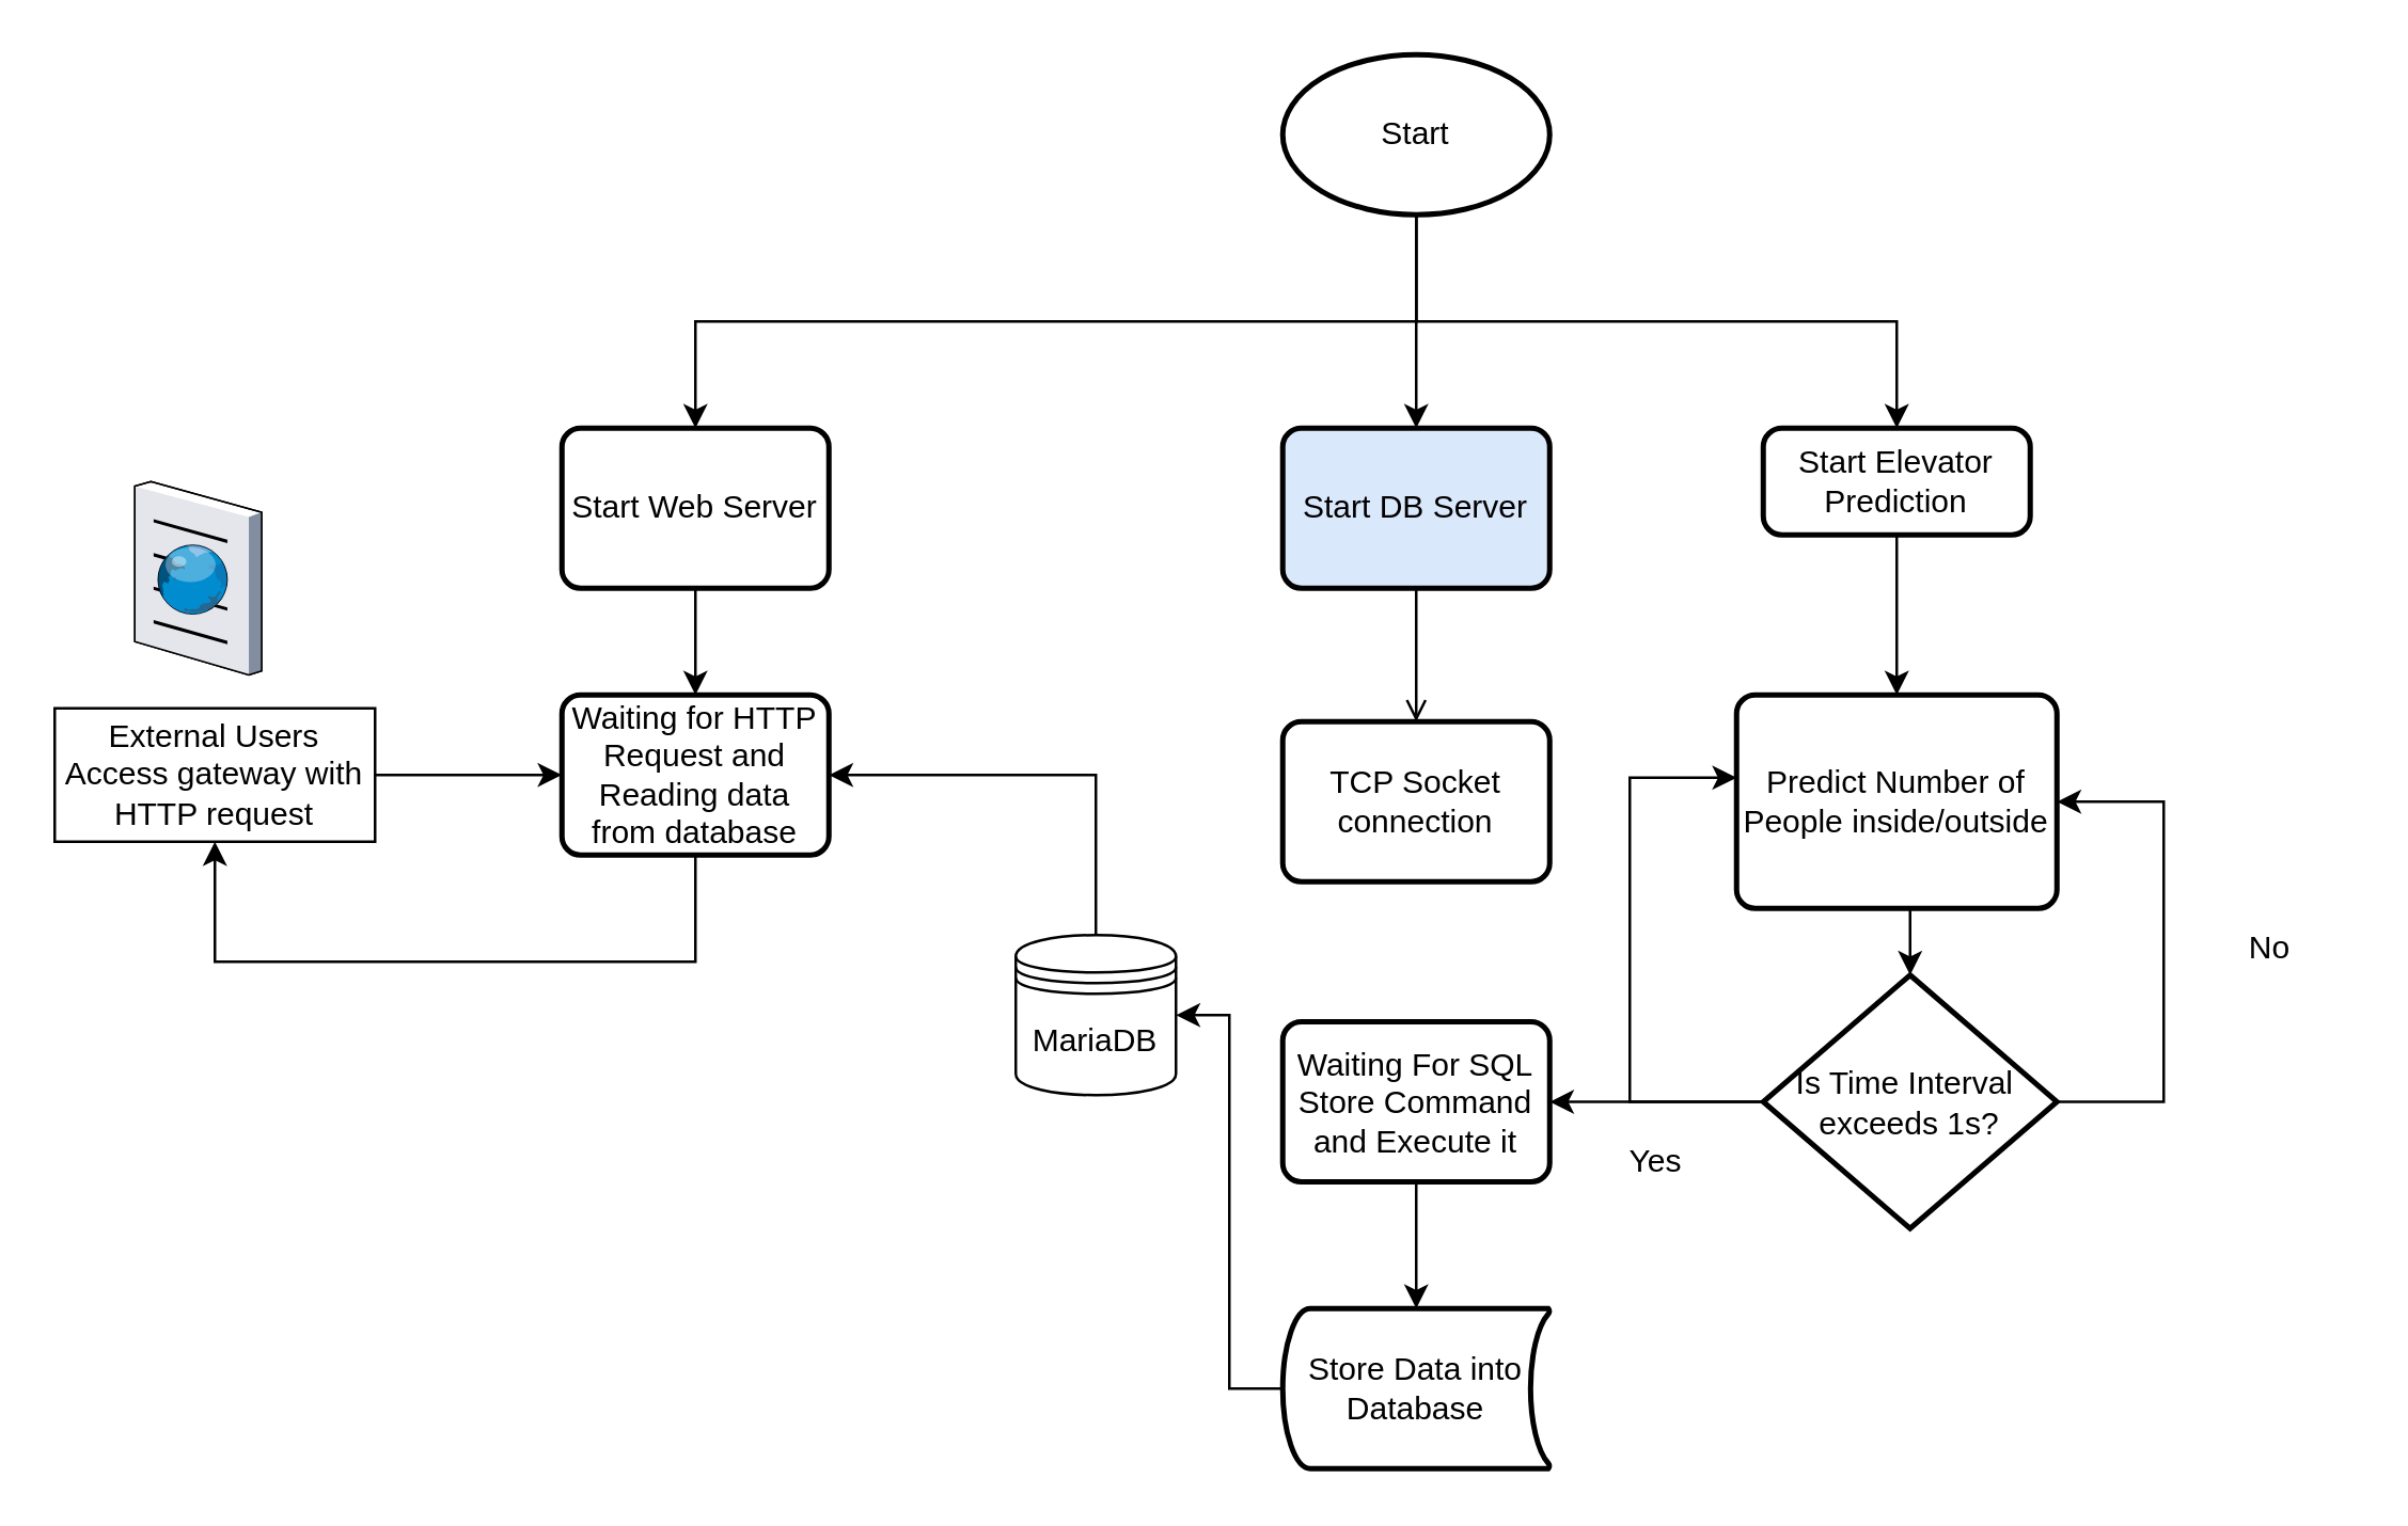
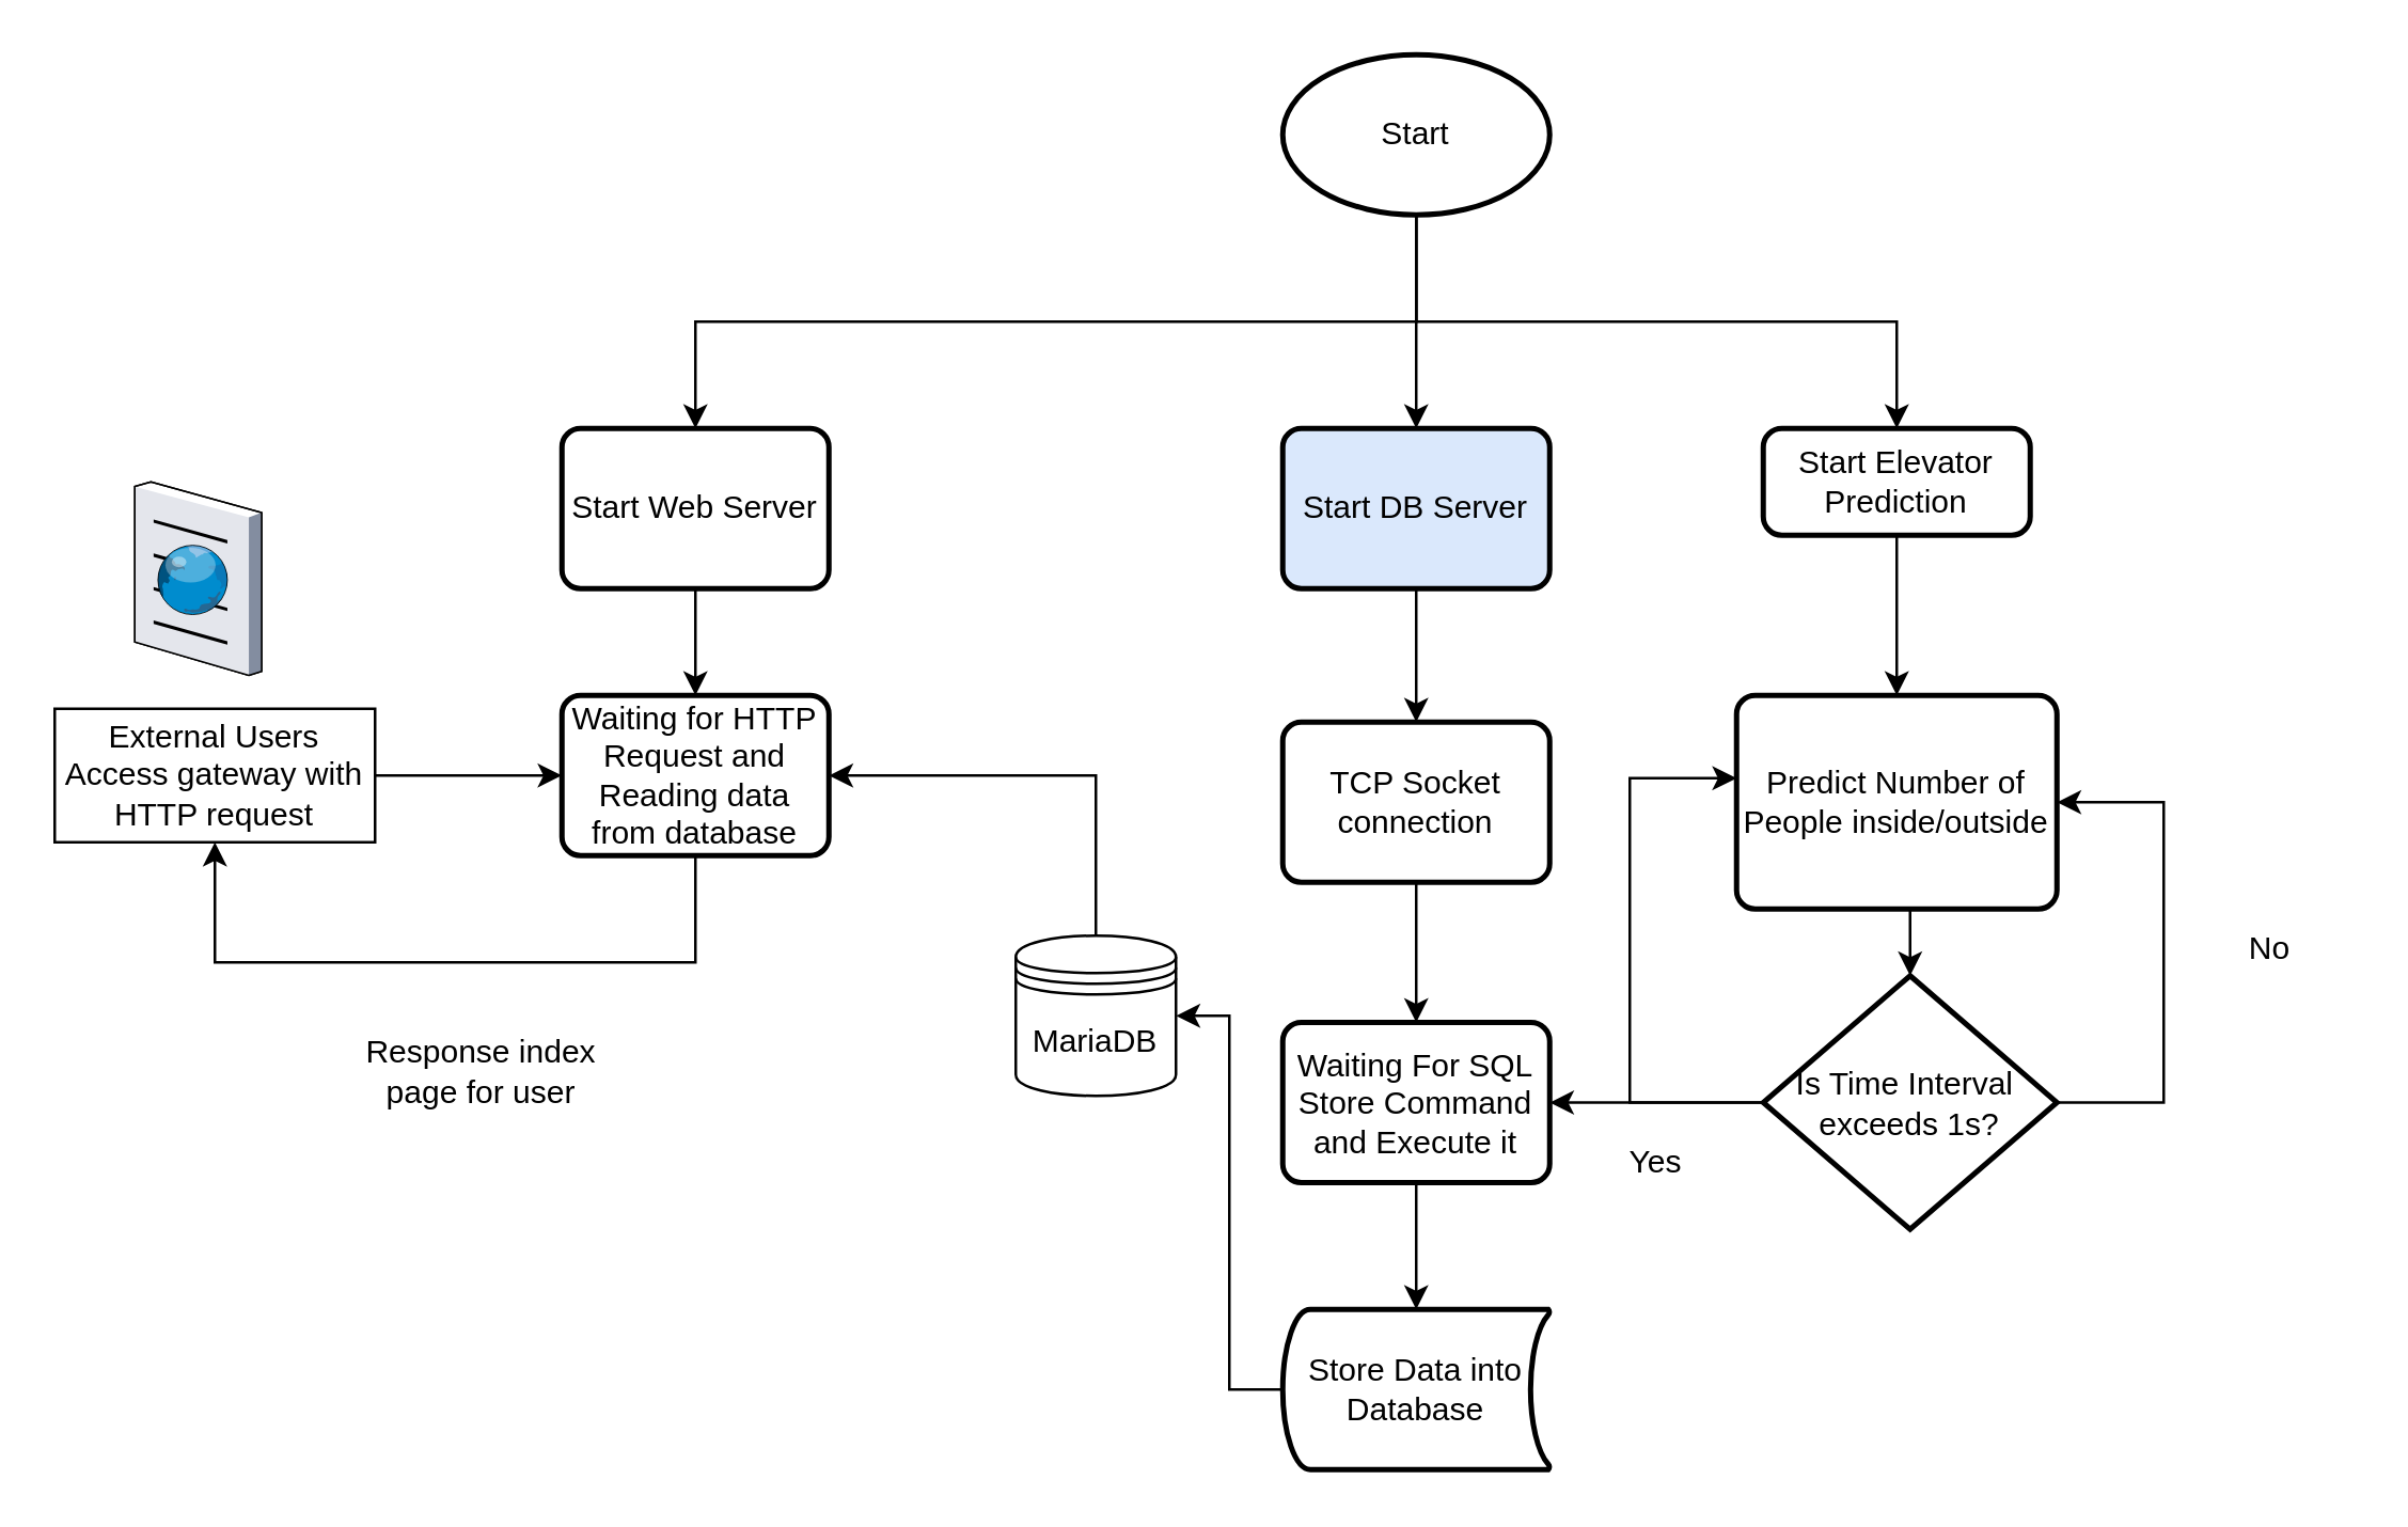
- <mxCell id="8" style="edgeStyle=orthogonalEdgeStyle;rounded=0;orthogonalLoop=1;jettySize=auto;html=1;exitX=0.5;exitY=1;exitDx=0;exitDy=0;entryX=0.5;entryY=0;entryDx=0;entryDy=0;endArrow=open;" edge="1" parent="1" source="9" target="14"><mxGeometry relative="1" as="geometry" /></mxCell>
+ <mxCell id="8" style="edgeStyle=orthogonalEdgeStyle;rounded=0;orthogonalLoop=1;jettySize=auto;html=1;exitX=0.5;exitY=1;exitDx=0;exitDy=0;entryX=0.5;entryY=0;entryDx=0;entryDy=0;" edge="1" parent="1" source="9" target="14"><mxGeometry relative="1" as="geometry" /></mxCell>
+ <mxCell id="13" style="edgeStyle=orthogonalEdgeStyle;rounded=0;orthogonalLoop=1;jettySize=auto;html=1;exitX=0.5;exitY=1;exitDx=0;exitDy=0;entryX=0.5;entryY=0;entryDx=0;entryDy=0;" edge="1" parent="1" source="14" target="19"><mxGeometry relative="1" as="geometry" /></mxCell>
+ <mxCell id="34" value="Response index page for user" style="text;html=1;align=center;verticalAlign=middle;whiteSpace=wrap;rounded=0;" vertex="1" parent="1"><mxGeometry x="130" y="382.5" width="100" height="37" as="geometry" /></mxCell>
